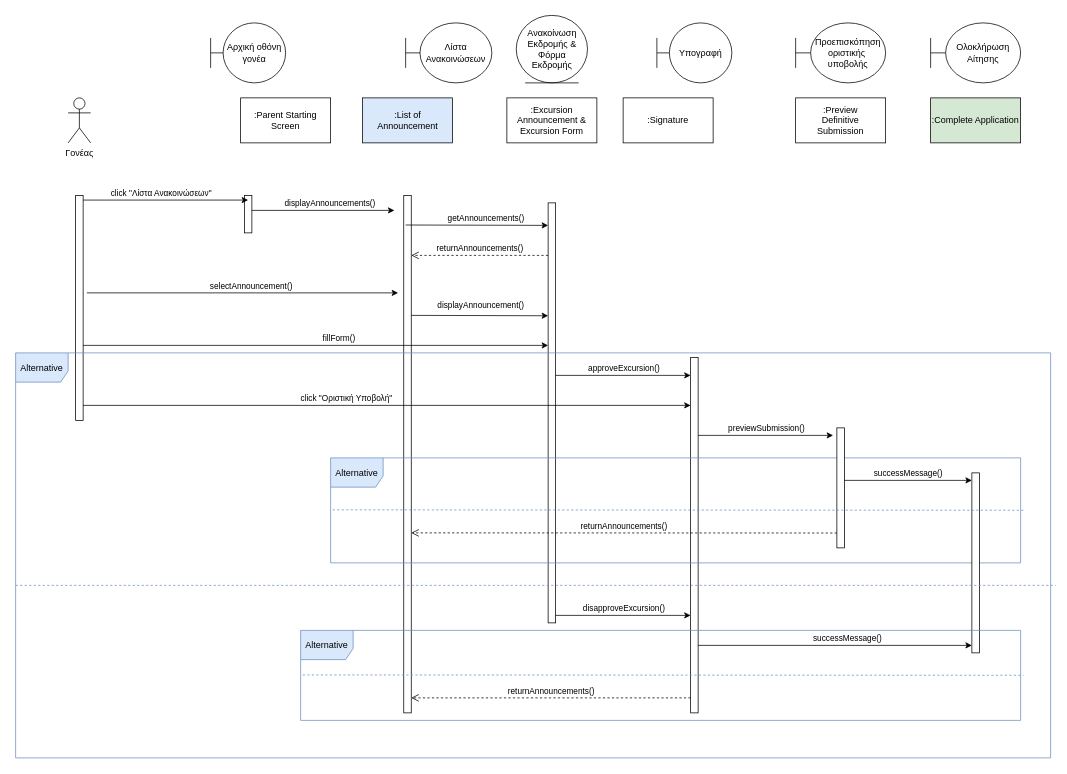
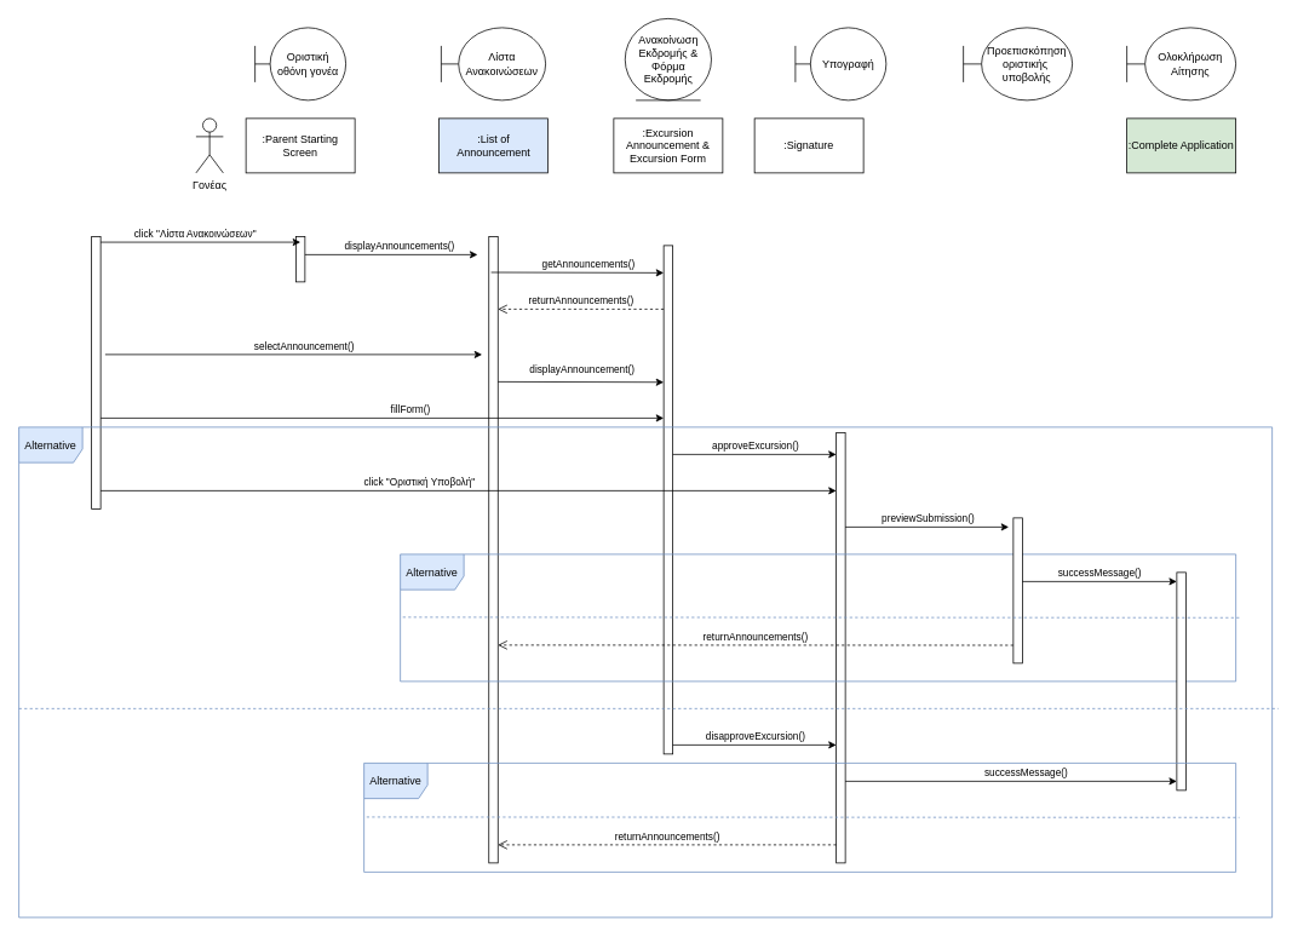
- <mxCell id="6" value="Αρχική οθόνη γονέα" style="shape=umlBoundary;whiteSpace=wrap;html=1;" parent="1" vertex="1"><mxGeometry x="280" y="30" width="100" height="80" as="geometry" /></mxCell>
+ <mxCell id="6" value="Οριστική οθόνη γονέα" style="shape=umlBoundary;whiteSpace=wrap;html=1;" parent="1" vertex="1"><mxGeometry x="280" y="30" width="100" height="80" as="geometry" /></mxCell>
- <mxCell id="4" value="Λίστα Ανακοινώσεων" style="shape=umlBoundary;whiteSpace=wrap;html=1;" parent="1" vertex="1"><mxGeometry x="540" y="30" width="115" height="80" as="geometry" /></mxCell>
+ <mxCell id="4" value="Λίστα Ανακοινώσεων" style="shape=umlBoundary;whiteSpace=wrap;html=1;" parent="1" vertex="1"><mxGeometry x="485" y="30" width="115" height="80" as="geometry" /></mxCell>
- <mxCell id="2" value="Γονέας" style="shape=umlActor;verticalLabelPosition=bottom;verticalAlign=top;html=1;" parent="1" vertex="1"><mxGeometry x="90" y="130" width="30" height="60" as="geometry" /></mxCell>
+ <mxCell id="2" value="Γονέας" style="shape=umlActor;verticalLabelPosition=bottom;verticalAlign=top;html=1;" parent="1" vertex="1"><mxGeometry x="215" y="130" width="30" height="60" as="geometry" /></mxCell>
- <mxCell id="5" value=":Parent Starting Screen" style="rounded=0;whiteSpace=wrap;html=1;" parent="1" vertex="1"><mxGeometry x="320" y="130" width="120" height="60" as="geometry" /></mxCell>
+ <mxCell id="5" value=":Parent Starting Screen" style="rounded=0;whiteSpace=wrap;html=1;" parent="1" vertex="1"><mxGeometry x="270" y="130" width="120" height="60" as="geometry" /></mxCell>
- <mxCell id="35" value=":Preview&lt;div&gt;Definitive&lt;/div&gt;&lt;div&gt;Submission&lt;/div&gt;" style="rounded=0;whiteSpace=wrap;html=1;" parent="1" vertex="1"><mxGeometry x="1060" y="130" width="120" height="60" as="geometry" /></mxCell>
